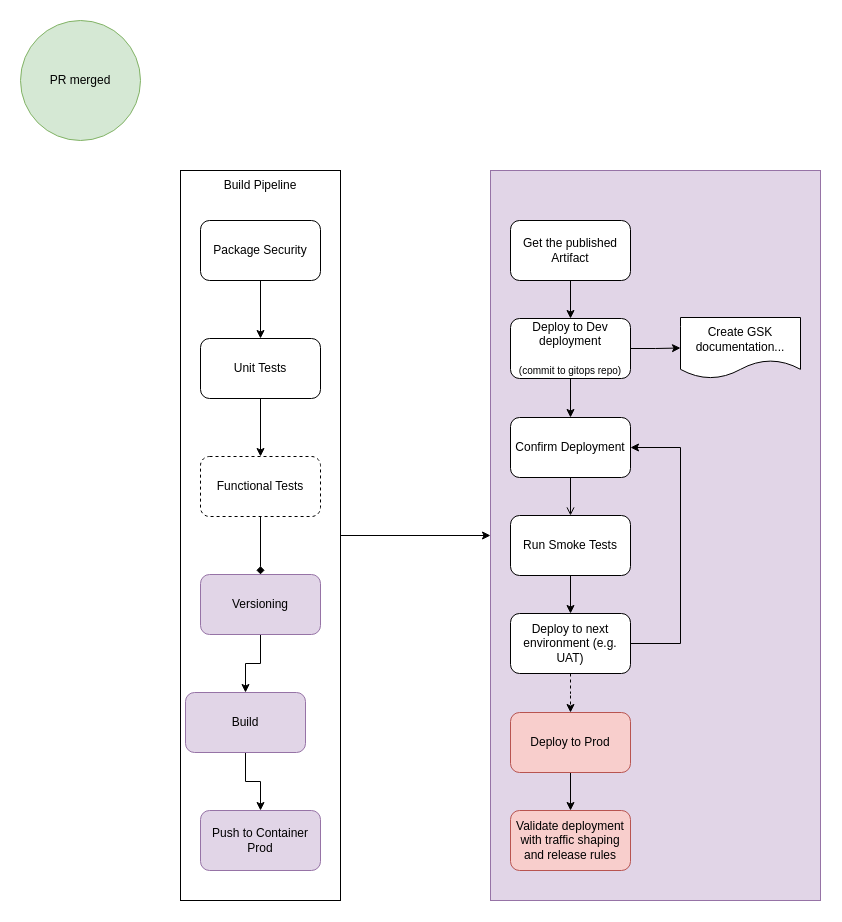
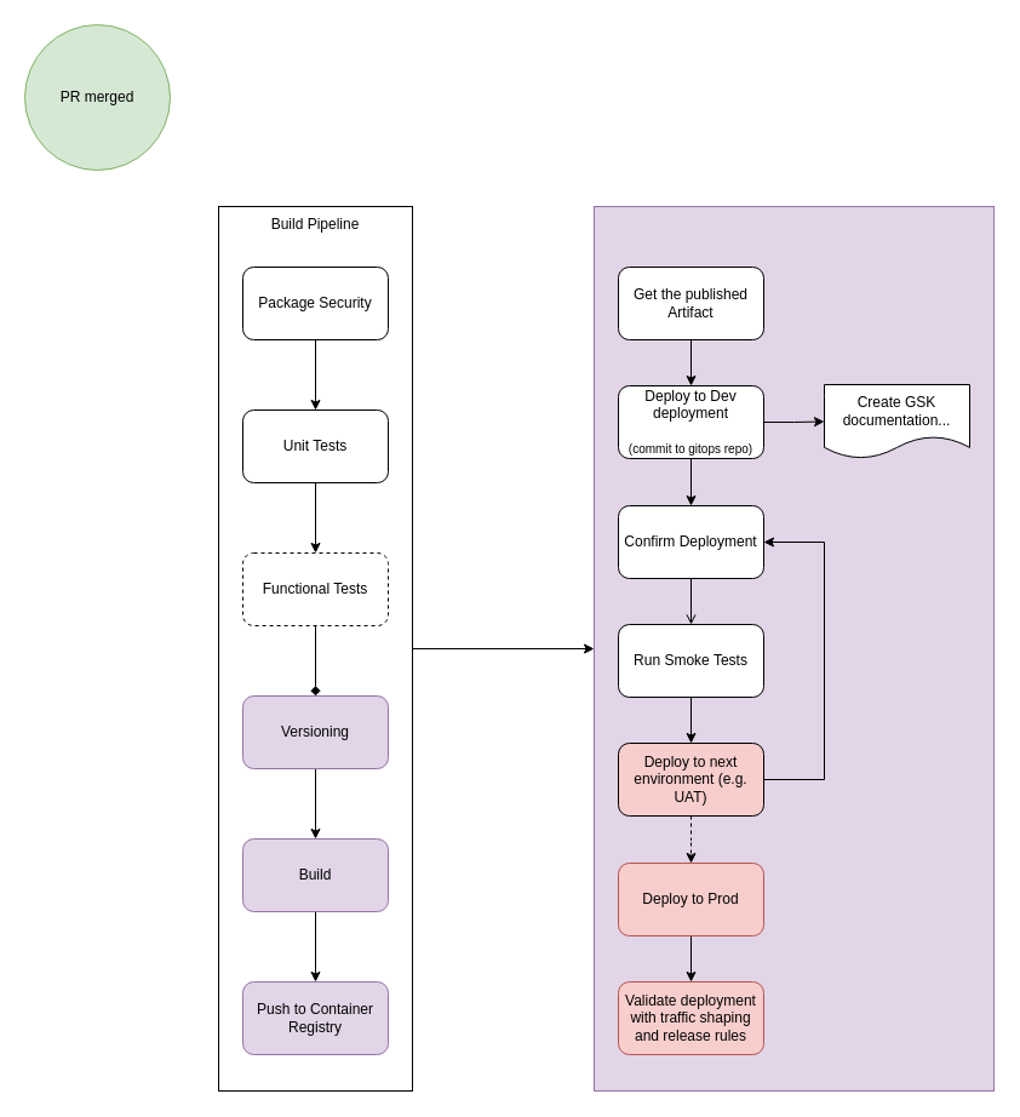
- <mxCell id="29" value="Deploy to next environment (e.g. UAT) " style="rounded=1;whiteSpace=wrap;html=1;" parent="17" vertex="1"><mxGeometry x="20" y="443" width="120" height="60" as="geometry" /></mxCell>
+ <mxCell id="29" value="Deploy to next environment (e.g. UAT) " style="rounded=1;whiteSpace=wrap;html=1;fillColor=#f8cecc;" parent="17" vertex="1"><mxGeometry x="20" y="443" width="120" height="60" as="geometry" /></mxCell>
- <mxCell id="12" value="Build" style="rounded=1;whiteSpace=wrap;html=1;fillColor=#e1d5e7;strokeColor=#9673a6;" parent="2" vertex="1"><mxGeometry x="5" y="522" width="120" height="60" as="geometry" /></mxCell>
+ <mxCell id="12" value="Build" style="rounded=1;whiteSpace=wrap;html=1;fillColor=#e1d5e7;strokeColor=#9673a6;" parent="2" vertex="1"><mxGeometry x="20" y="522" width="120" height="60" as="geometry" /></mxCell>
- <mxCell id="13" value="Push to Container Prod" style="rounded=1;whiteSpace=wrap;html=1;fillColor=#e1d5e7;strokeColor=#9673a6;" parent="2" vertex="1"><mxGeometry x="20" y="640" width="120" height="60" as="geometry" /></mxCell>
+ <mxCell id="13" value="Push to Container Registry" style="rounded=1;whiteSpace=wrap;html=1;fillColor=#e1d5e7;strokeColor=#9673a6;" parent="2" vertex="1"><mxGeometry x="20" y="640" width="120" height="60" as="geometry" /></mxCell>
